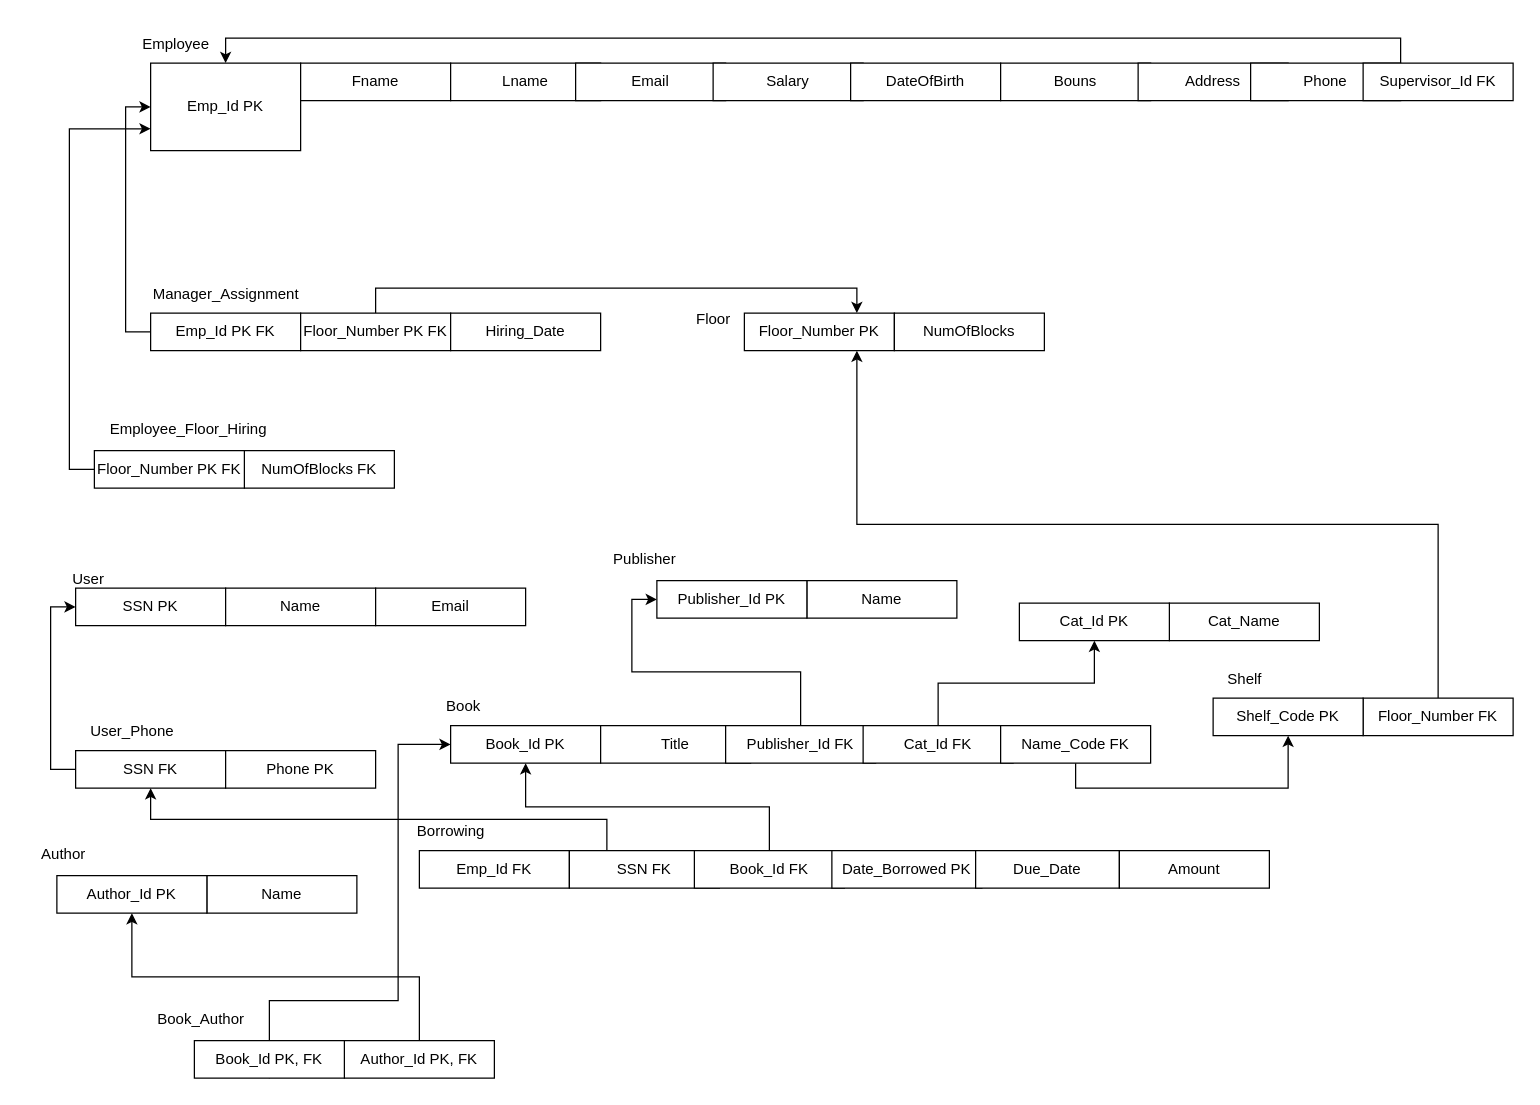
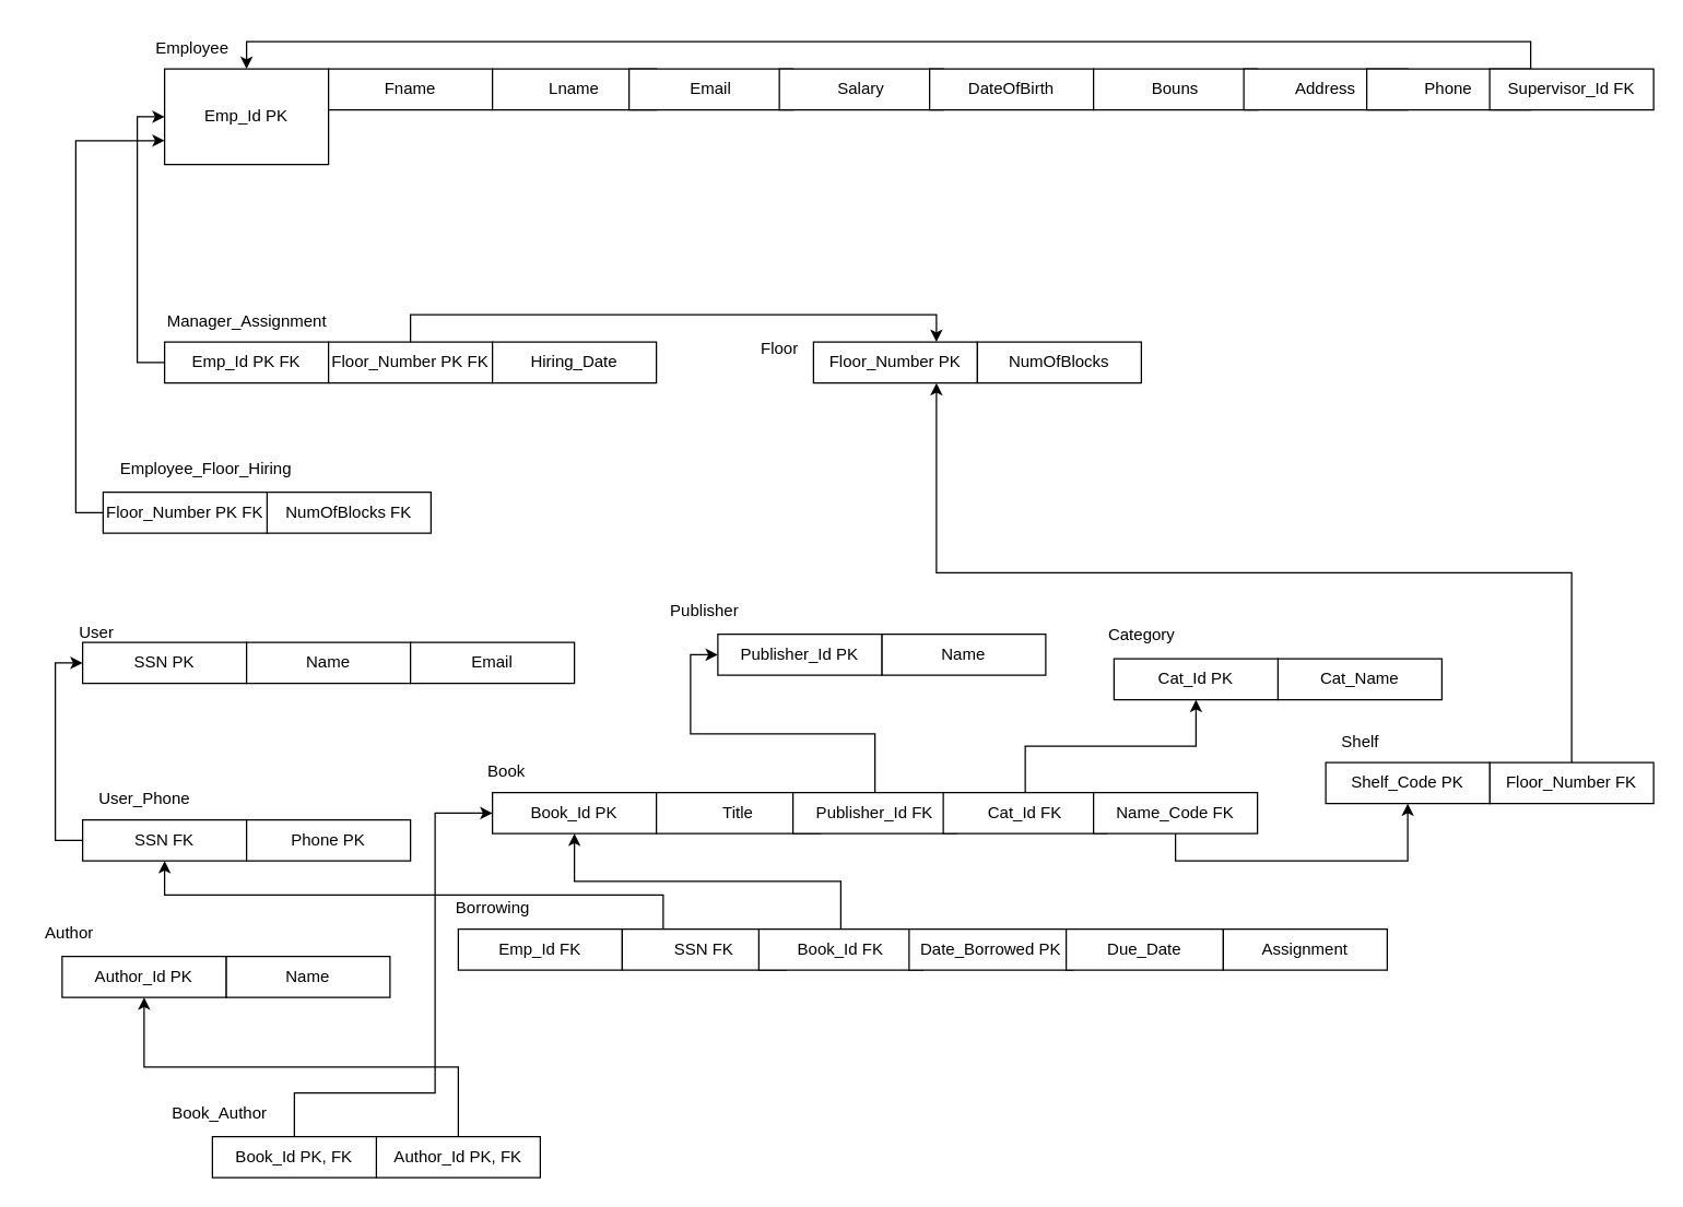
+ <mxCell id="66" value="Category" style="text;html=1;align=center;verticalAlign=middle;resizable=0;points=[];autosize=1;strokeColor=none;fillColor=none;" vertex="1" parent="1"><mxGeometry x="800" y="450" width="70" height="30" as="geometry" /></mxCell>
- <mxCell id="51" value="Amount" style="rounded=0;whiteSpace=wrap;html=1;" vertex="1" parent="1"><mxGeometry x="895" y="680" width="120" height="30" as="geometry" /></mxCell>
+ <mxCell id="51" value="Assignment" style="rounded=0;whiteSpace=wrap;html=1;" vertex="1" parent="1"><mxGeometry x="895" y="680" width="120" height="30" as="geometry" /></mxCell>
